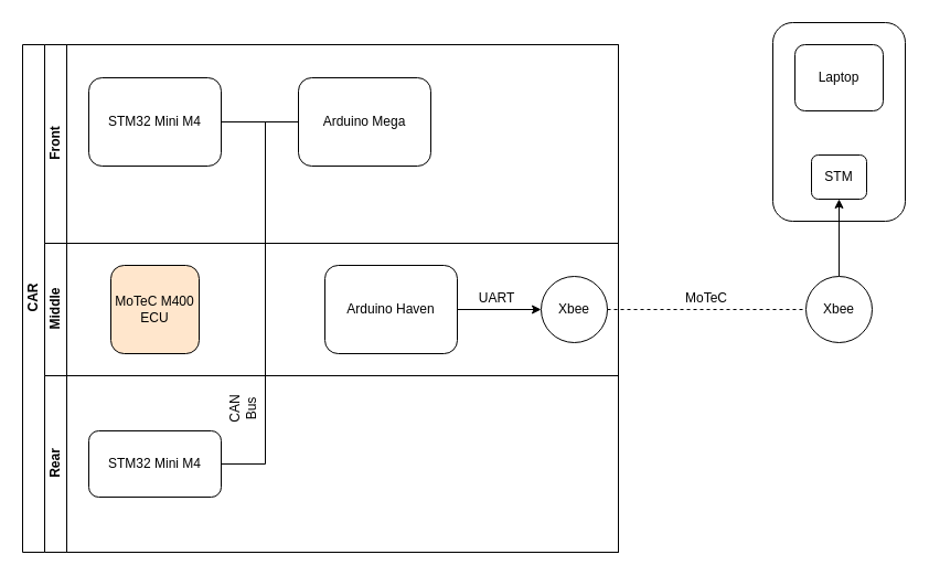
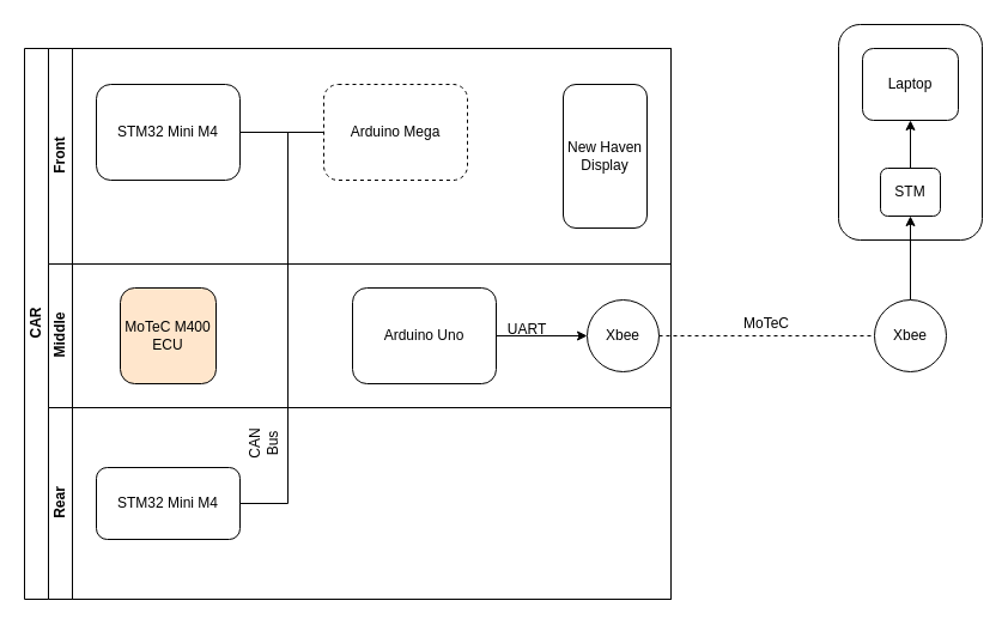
- <mxCell id="4" value="Arduino Mega" style="rounded=1;whiteSpace=wrap;html=1;" parent="3" vertex="1"><mxGeometry x="230" y="30" width="120" height="80" as="geometry" /></mxCell>
+ <mxCell id="4" value="Arduino Mega" style="rounded=1;whiteSpace=wrap;html=1;dashed=1;" parent="3" vertex="1"><mxGeometry x="230" y="30" width="120" height="80" as="geometry" /></mxCell>
+ <mxCell id="24" style="edgeStyle=orthogonalEdgeStyle;rounded=0;orthogonalLoop=1;jettySize=auto;html=1;exitX=0.5;exitY=0;exitDx=0;exitDy=0;entryX=0.5;entryY=1;entryDx=0;entryDy=0;" parent="1" source="25" target="17" edge="1"><mxGeometry relative="1" as="geometry" /></mxCell>
+ <mxCell id="6" value="New Haven Display" style="rounded=1;whiteSpace=wrap;html=1;" parent="3" vertex="1"><mxGeometry x="430" y="30" width="70" height="120" as="geometry" /></mxCell>
- <mxCell id="10" value="UART" style="text;html=1;strokeColor=none;fillColor=none;align=center;verticalAlign=middle;whiteSpace=wrap;rounded=0;" parent="8" vertex="1"><mxGeometry x="390" y="40" width="40" height="20" as="geometry" /></mxCell>
+ <mxCell id="10" value="UART" style="text;html=1;strokeColor=none;fillColor=none;align=center;verticalAlign=middle;whiteSpace=wrap;rounded=0;" parent="8" vertex="1"><mxGeometry x="380" y="45" width="40" height="20" as="geometry" /></mxCell>
- <mxCell id="13" value="Arduino Haven" style="rounded=1;whiteSpace=wrap;html=1;" parent="8" vertex="1"><mxGeometry x="254" y="20" width="120" height="80" as="geometry" /></mxCell>
+ <mxCell id="13" value="Arduino Uno" style="rounded=1;whiteSpace=wrap;html=1;" parent="8" vertex="1"><mxGeometry x="254" y="20" width="120" height="80" as="geometry" /></mxCell>
